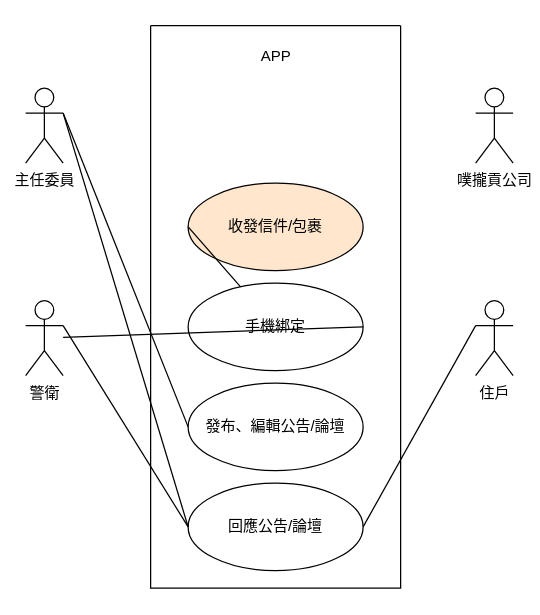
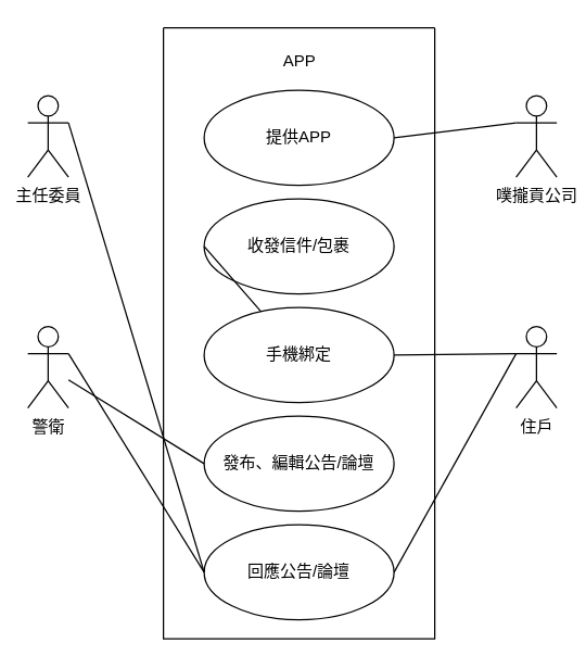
+ <mxCell id="13" style="edgeStyle=none;html=1;exitX=1;exitY=0.5;exitDx=0;exitDy=0;entryX=0;entryY=0.333;entryDx=0;entryDy=0;entryPerimeter=0;endArrow=none;endFill=0;" edge="1" parent="1" source="3" target="11"><mxGeometry relative="1" as="geometry" /></mxCell>
+ <mxCell id="3" value="提供APP" style="ellipse;whiteSpace=wrap;html=1;" vertex="1" parent="2"><mxGeometry x="30" y="46" width="140" height="70" as="geometry" /></mxCell>
- <mxCell id="4" value="收發信件/包裹" style="ellipse;whiteSpace=wrap;html=1;fillColor=#ffe6cc;" vertex="1" parent="2"><mxGeometry x="30" y="126" width="140" height="70" as="geometry" /></mxCell>
+ <mxCell id="4" value="收發信件/包裹" style="ellipse;whiteSpace=wrap;html=1;" vertex="1" parent="2"><mxGeometry x="30" y="126" width="140" height="70" as="geometry" /></mxCell>
- <mxCell id="16" style="edgeStyle=none;html=1;exitX=0;exitY=0.5;exitDx=0;exitDy=0;entryX=1;entryY=0.333;entryDx=0;entryDy=0;entryPerimeter=0;endArrow=none;endFill=0;" edge="1" parent="1" source="6" target="9"><mxGeometry relative="1" as="geometry" /></mxCell>
+ <mxCell id="16" style="edgeStyle=none;html=1;exitX=0;exitY=0.5;exitDx=0;exitDy=0;endArrow=none;endFill=0;" edge="1" parent="1" source="6" target="10"><mxGeometry relative="1" as="geometry" /></mxCell>
- <mxCell id="15" style="edgeStyle=none;html=1;exitX=1;exitY=0.5;exitDx=0;exitDy=0;endArrow=none;endFill=0;" edge="1" parent="1" source="5" target="10"><mxGeometry relative="1" as="geometry" /></mxCell>
+ <mxCell id="15" style="edgeStyle=none;html=1;exitX=1;exitY=0.5;exitDx=0;exitDy=0;entryX=0;entryY=0.333;entryDx=0;entryDy=0;entryPerimeter=0;endArrow=none;endFill=0;" edge="1" parent="1" source="5" target="12"><mxGeometry relative="1" as="geometry" /></mxCell>
